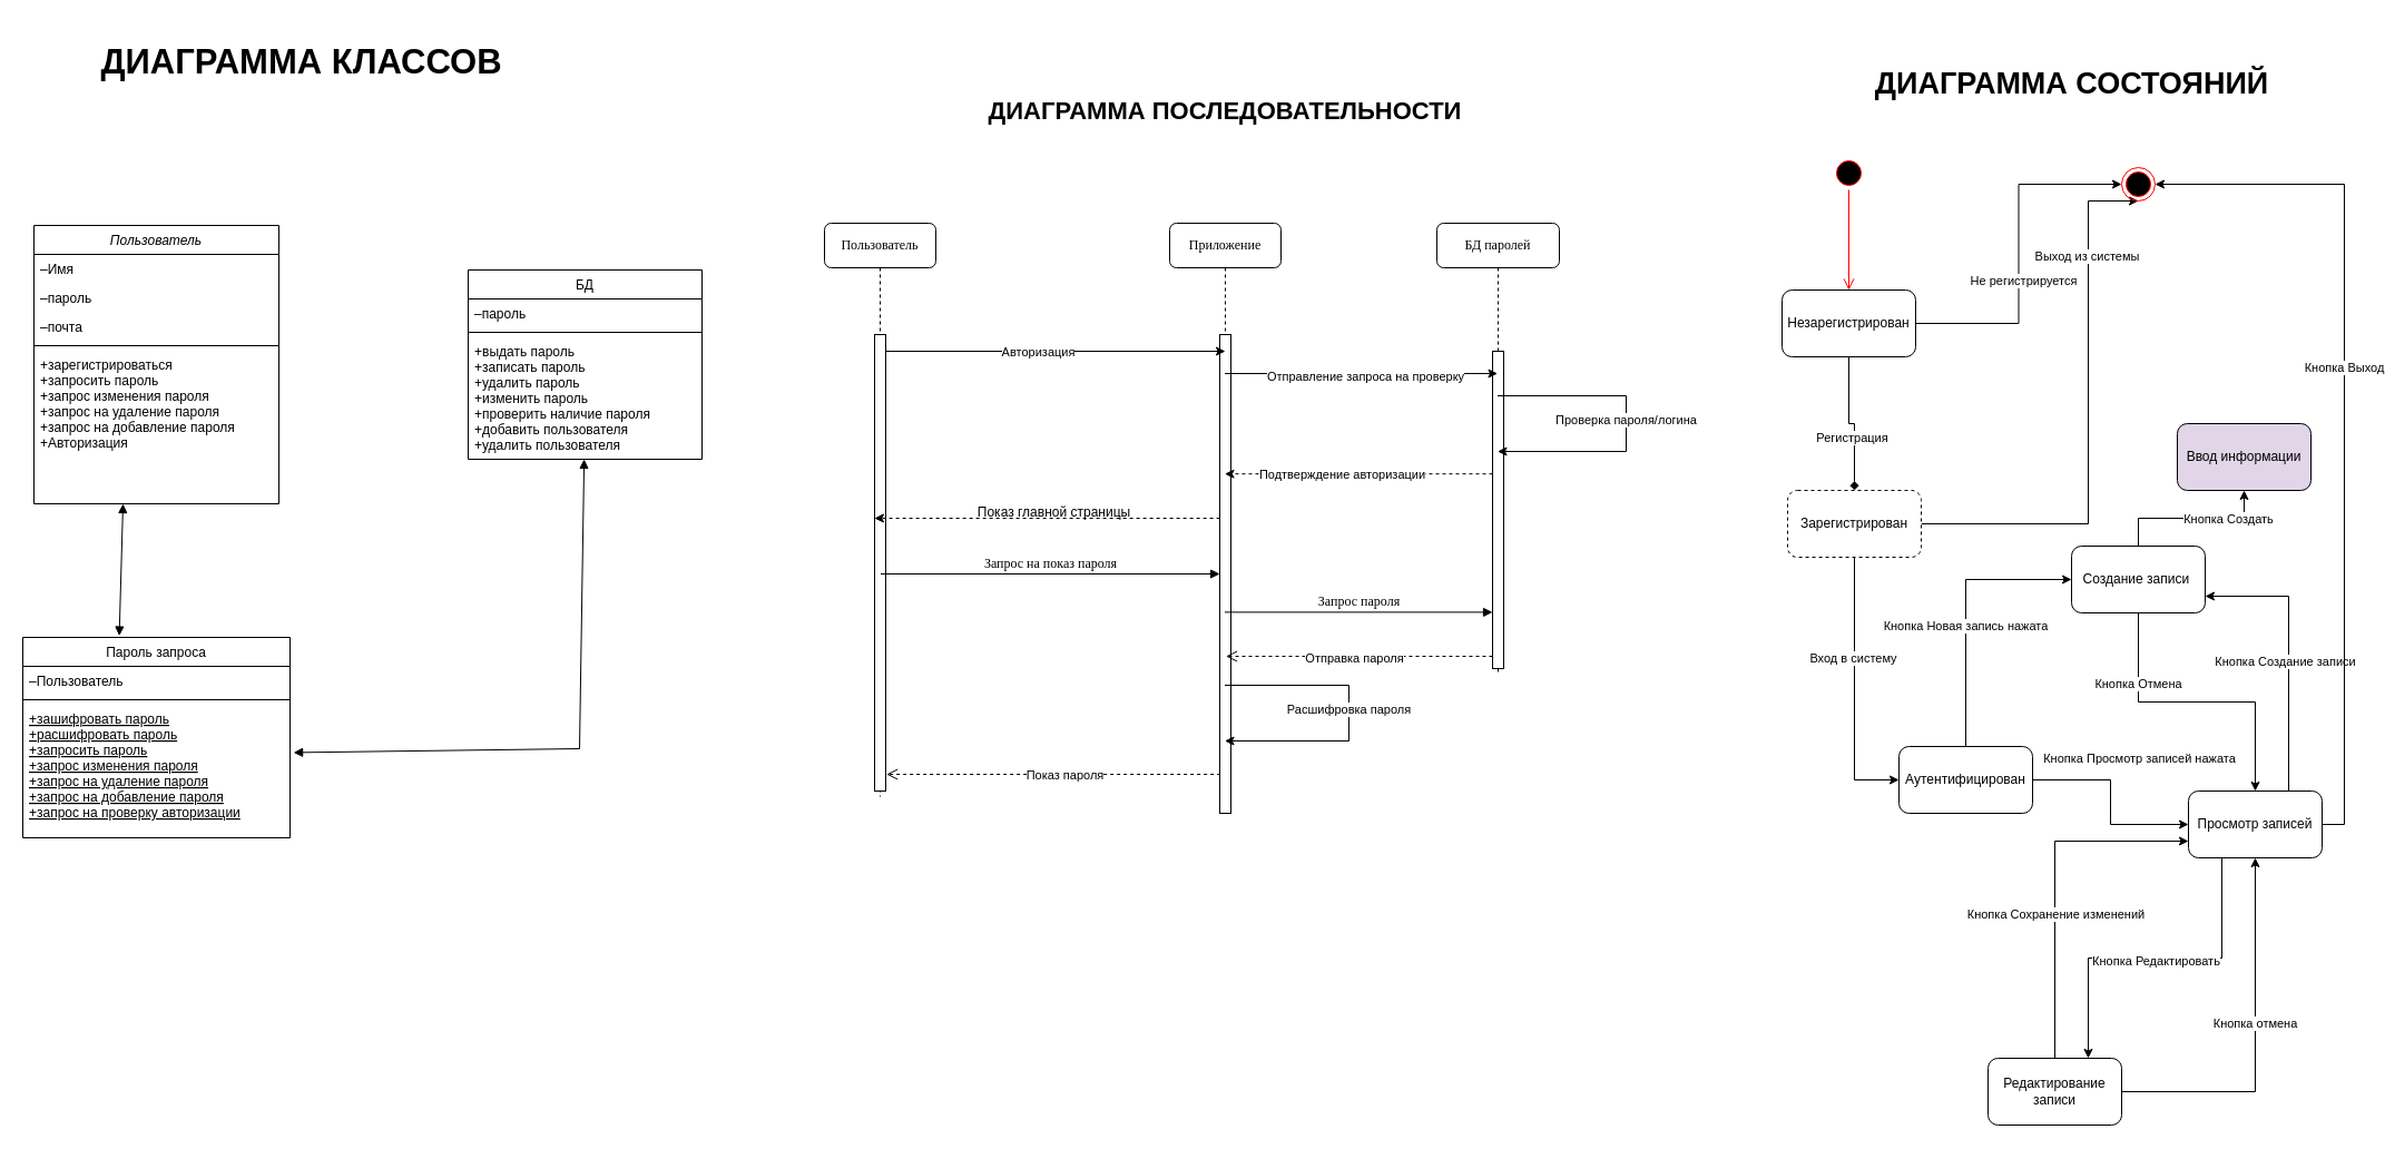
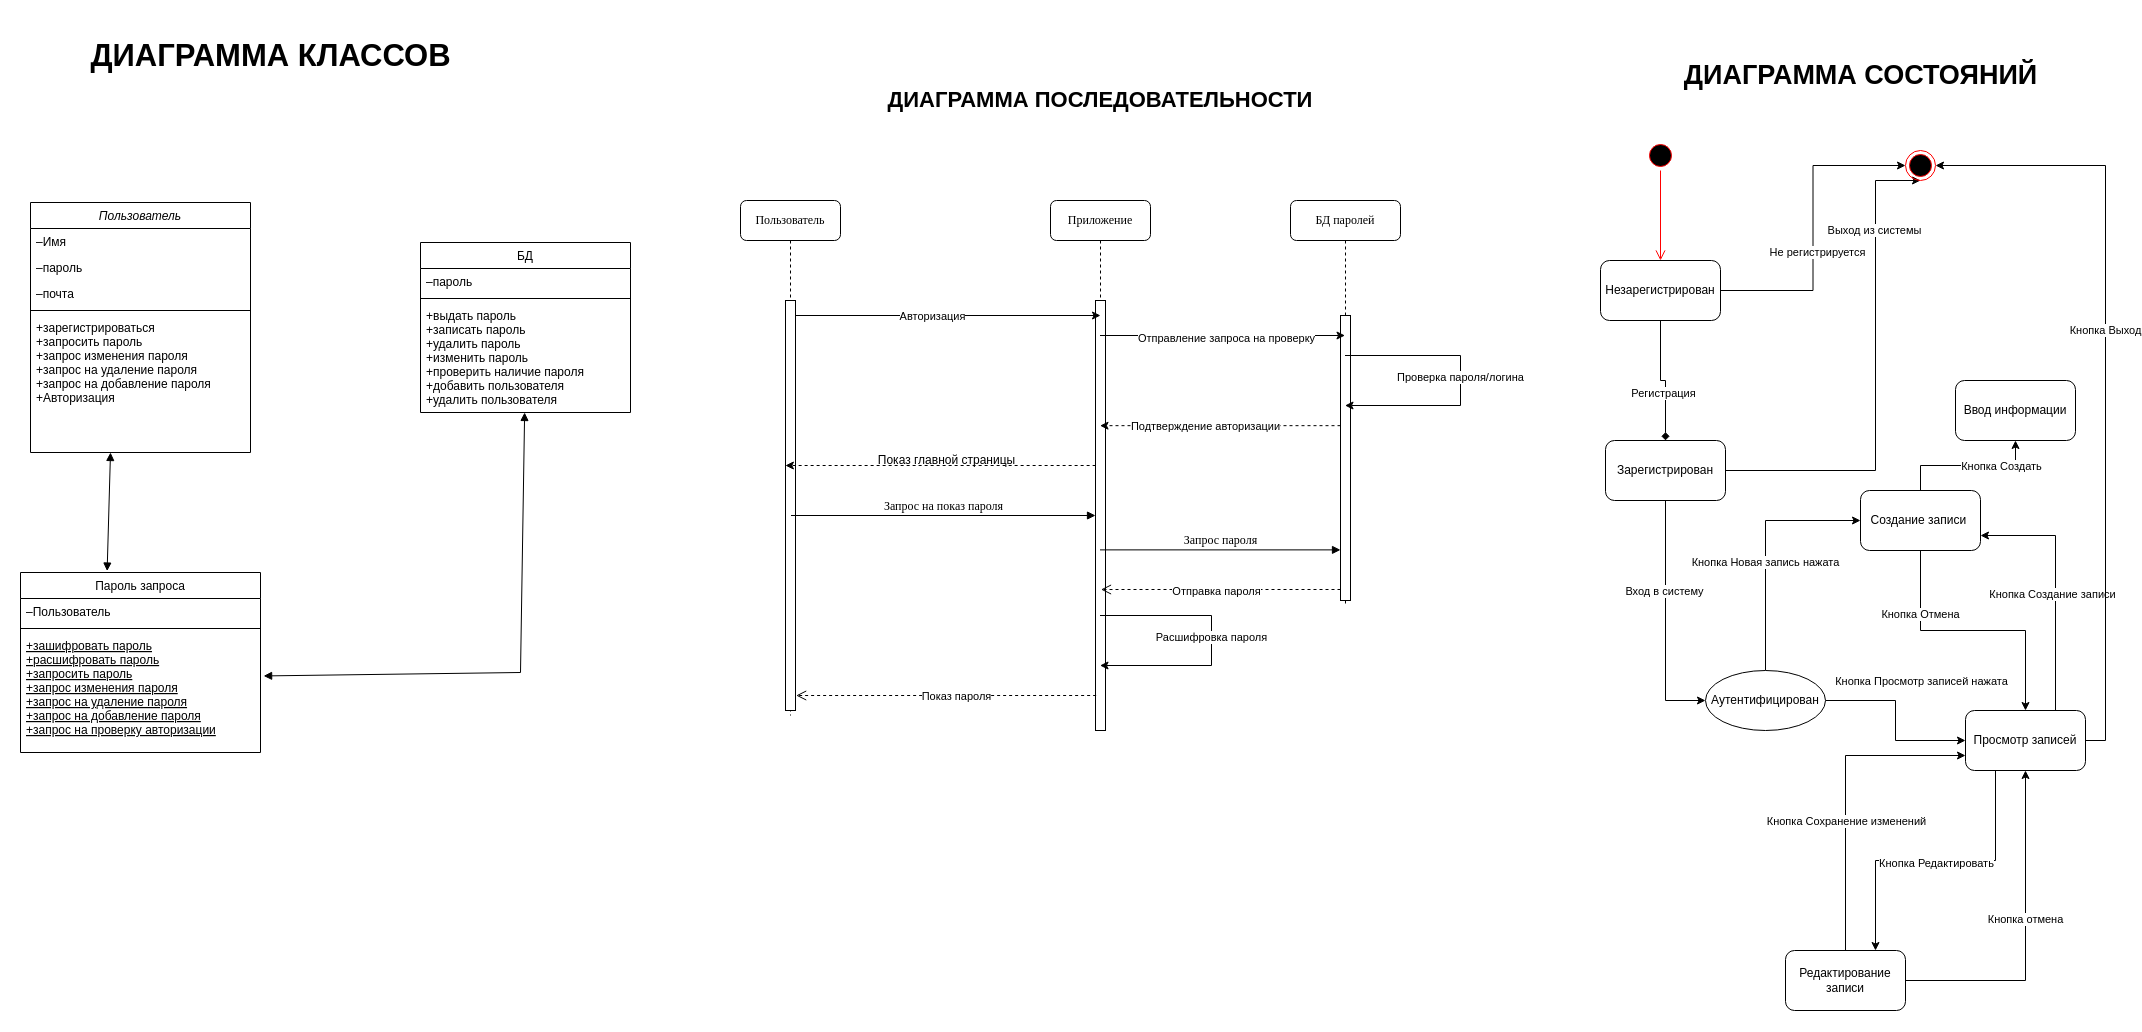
- <mxCell id="66" value="Ввод информации" style="rounded=1;whiteSpace=wrap;html=1;fillColor=#e1d5e7;" vertex="1" parent="1"><mxGeometry x="1955" y="380" width="120" height="60" as="geometry" /></mxCell>
+ <mxCell id="66" value="Ввод информации" style="rounded=1;whiteSpace=wrap;html=1;" vertex="1" parent="1"><mxGeometry x="1955" y="380" width="120" height="60" as="geometry" /></mxCell>
- <mxCell id="55" value="Зарегистрирован" style="rounded=1;whiteSpace=wrap;html=1;dashed=1;" vertex="1" parent="1"><mxGeometry x="1605" y="440" width="120" height="60" as="geometry" /></mxCell>
+ <mxCell id="55" value="Зарегистрирован" style="rounded=1;whiteSpace=wrap;html=1;" vertex="1" parent="1"><mxGeometry x="1605" y="440" width="120" height="60" as="geometry" /></mxCell>
- <mxCell id="60" value="Аутентифицирован" style="rounded=1;whiteSpace=wrap;html=1;" vertex="1" parent="1"><mxGeometry x="1705" y="670" width="120" height="60" as="geometry" /></mxCell>
+ <mxCell id="60" value="Аутентифицирован" style="ellipse;whiteSpace=wrap;html=1;" vertex="1" parent="1"><mxGeometry x="1705" y="670" width="120" height="60" as="geometry" /></mxCell>
